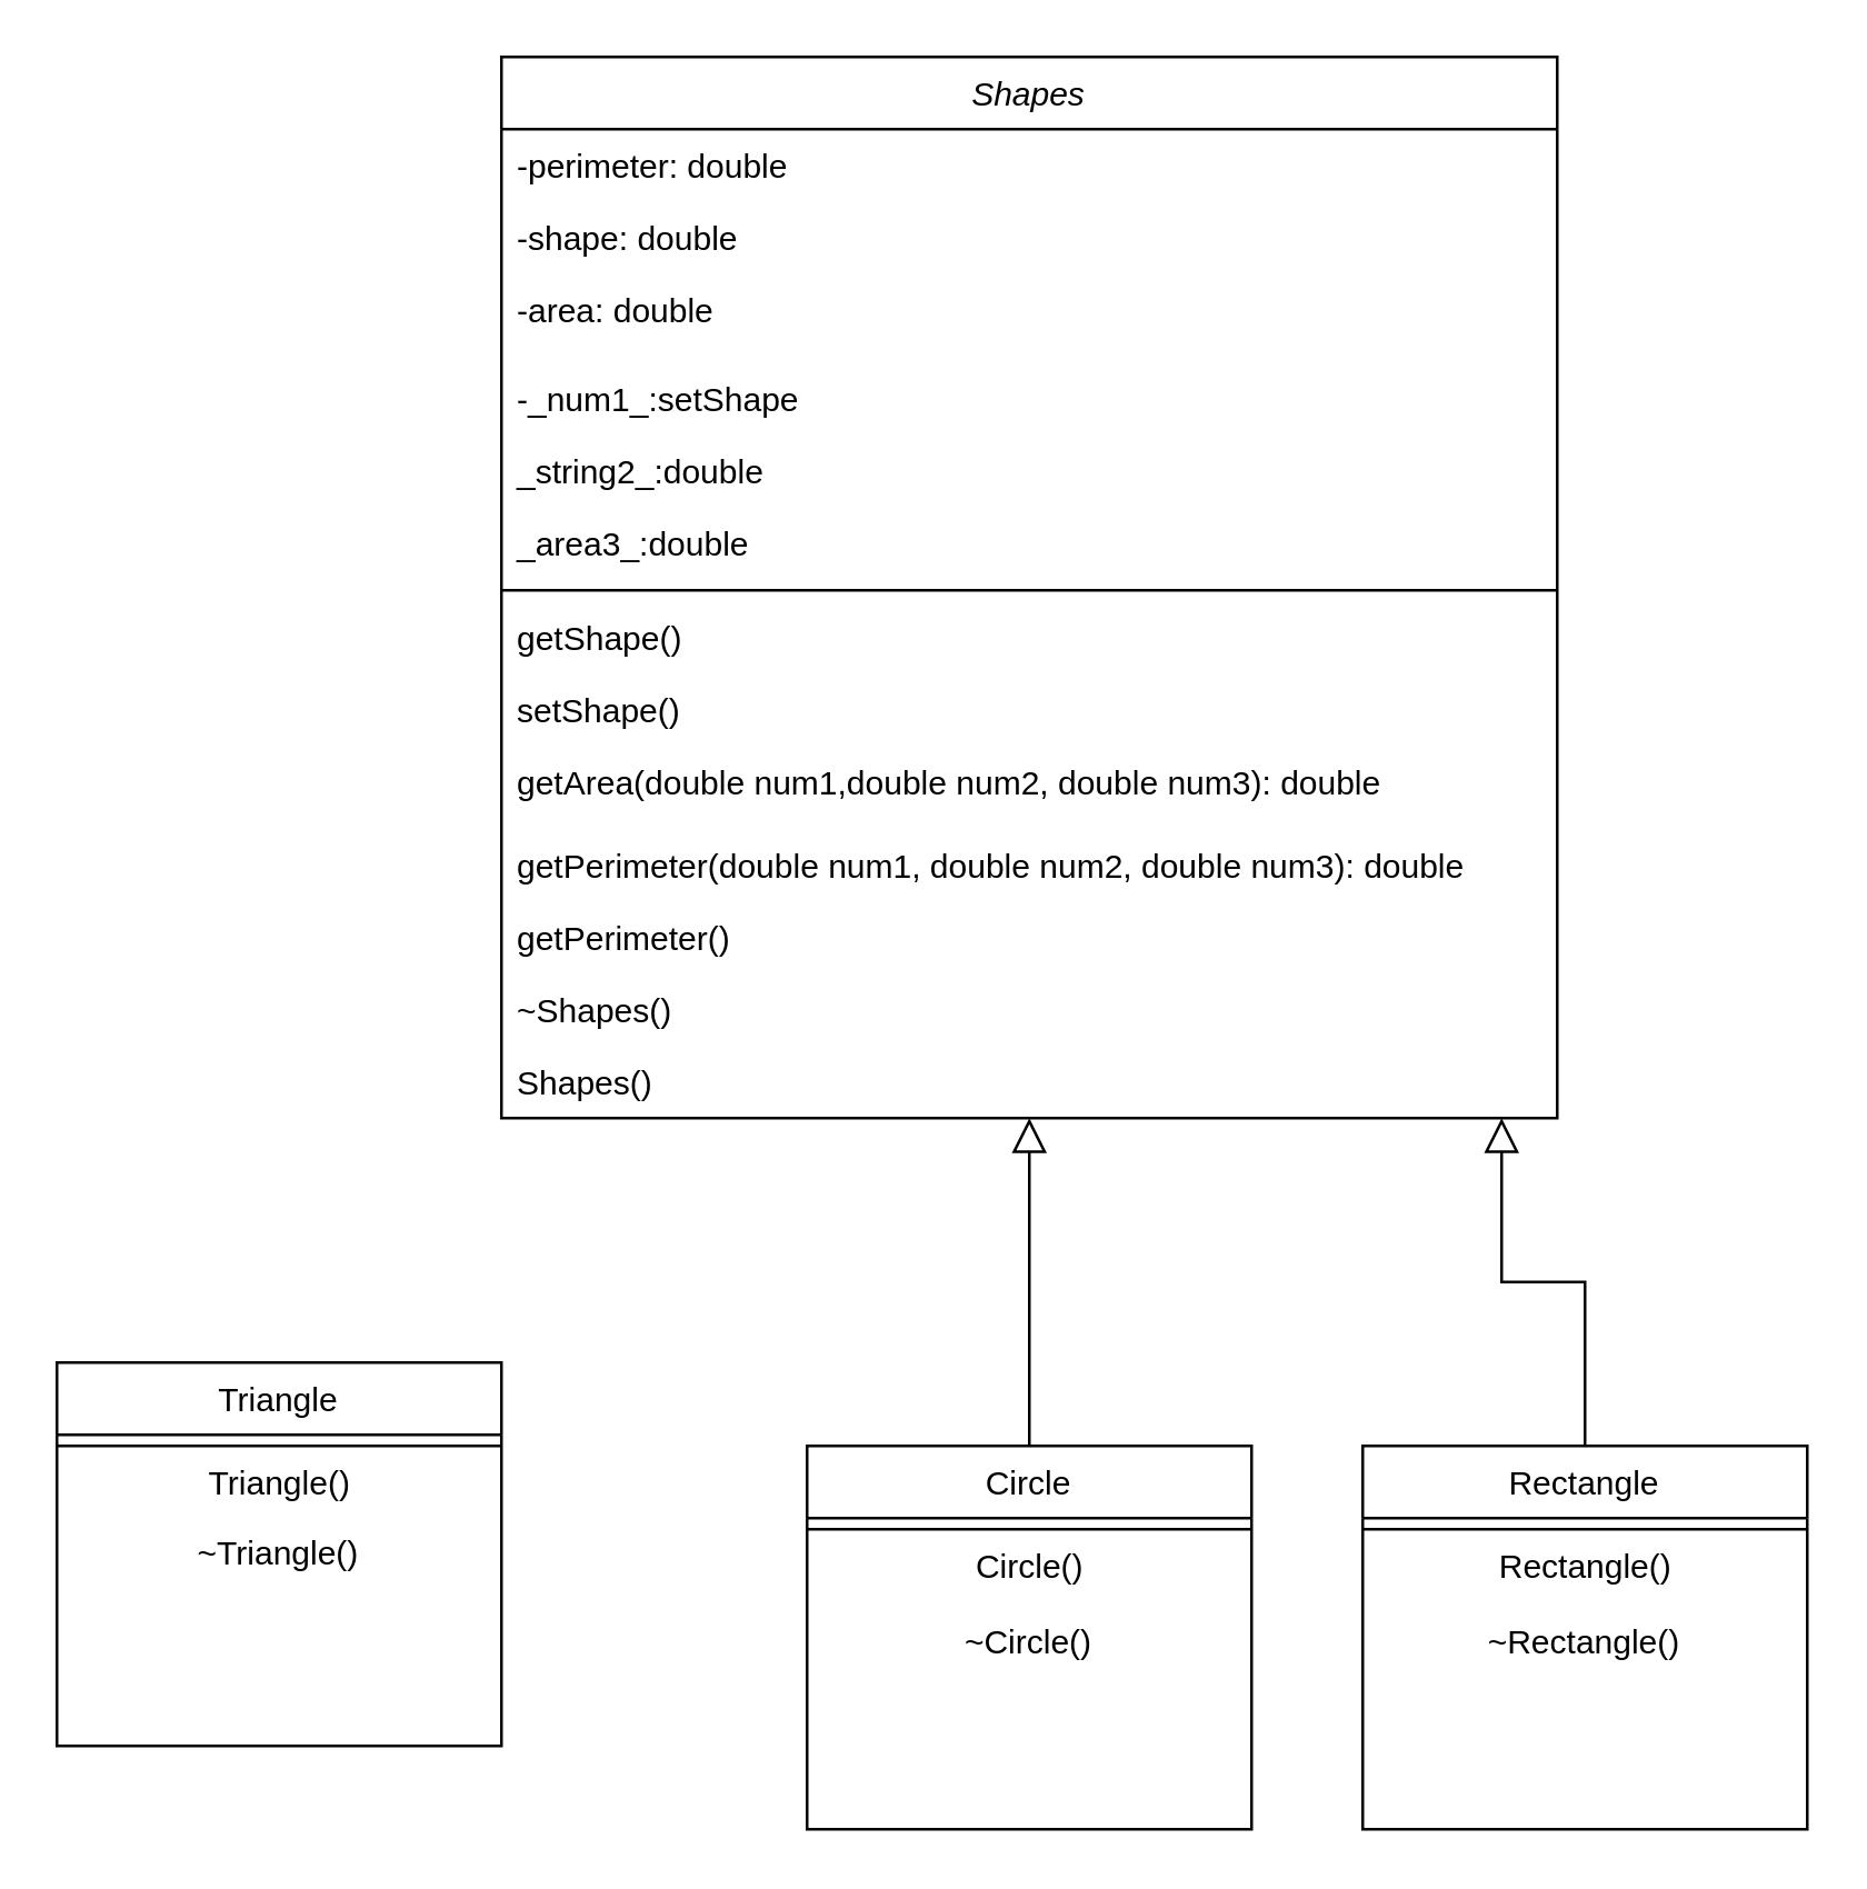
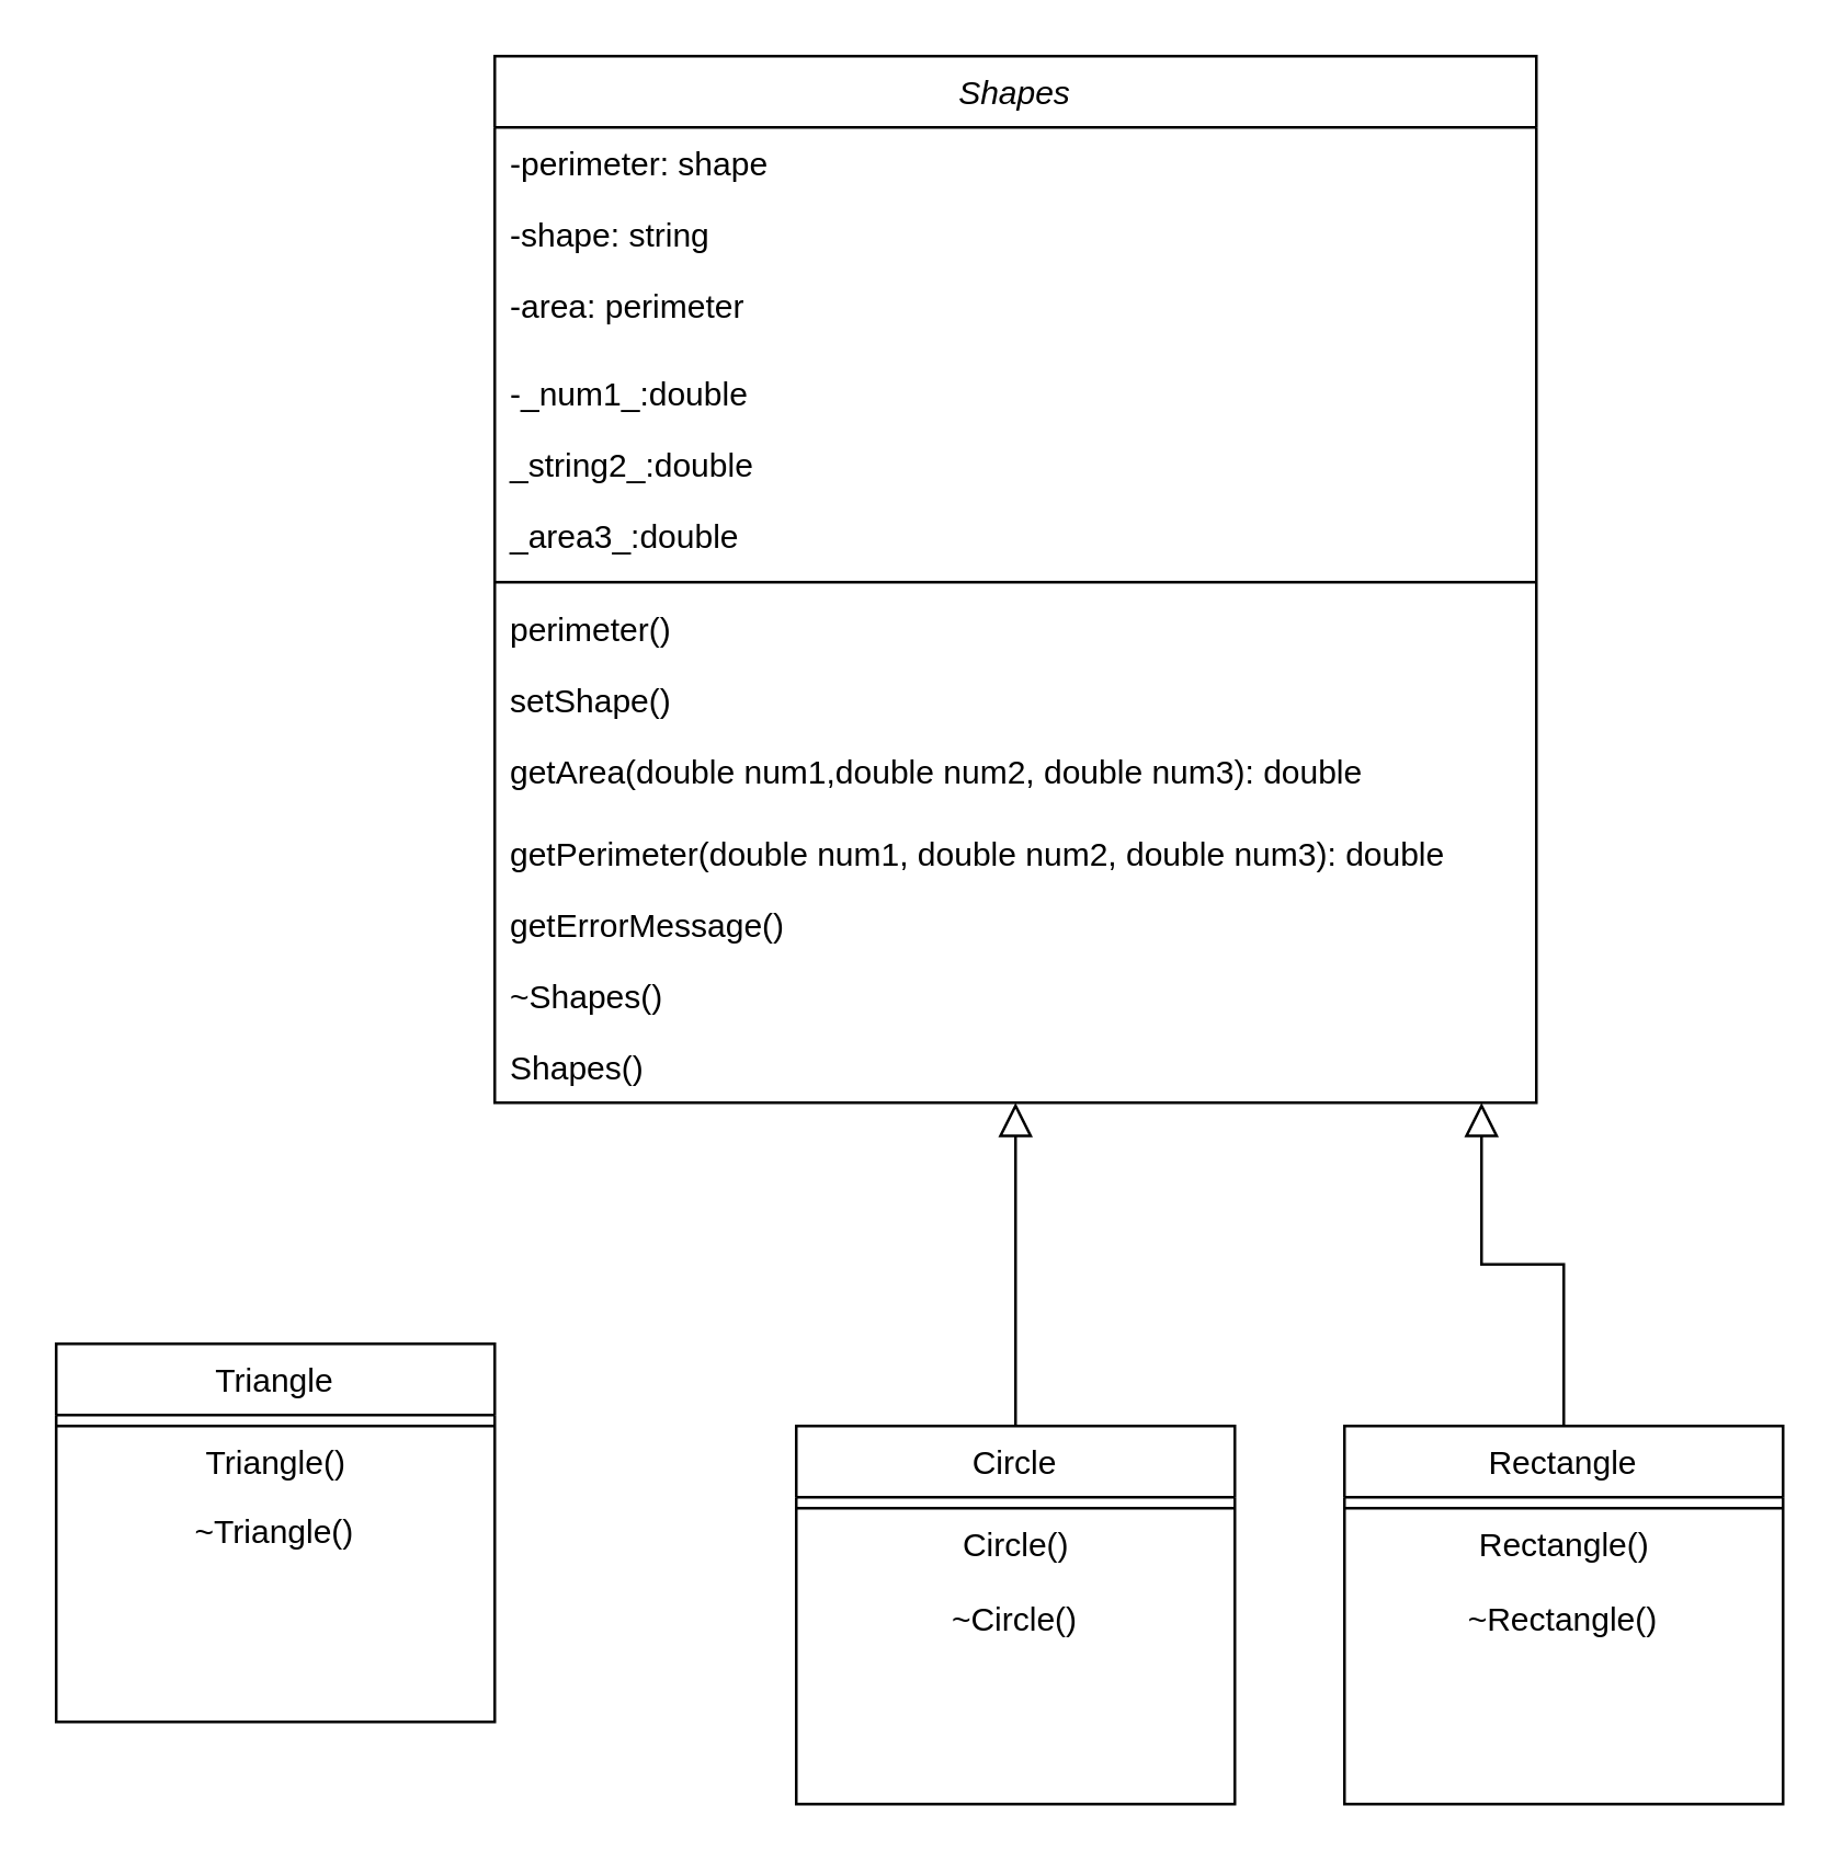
- <mxCell id="3" value="-perimeter: double" style="text;align=left;verticalAlign=top;spacingLeft=4;spacingRight=4;overflow=hidden;rotatable=0;points=[[0,0.5],[1,0.5]];portConstraint=eastwest;rounded=0;shadow=0;html=0;" parent="2" vertex="1"><mxGeometry y="26" width="380" height="26" as="geometry" /></mxCell>
+ <mxCell id="3" value="-perimeter: shape" style="text;align=left;verticalAlign=top;spacingLeft=4;spacingRight=4;overflow=hidden;rotatable=0;points=[[0,0.5],[1,0.5]];portConstraint=eastwest;rounded=0;shadow=0;html=0;" parent="2" vertex="1"><mxGeometry y="26" width="380" height="26" as="geometry" /></mxCell>
- <mxCell id="4" value="-shape: double" style="text;align=left;verticalAlign=top;spacingLeft=4;spacingRight=4;overflow=hidden;rotatable=0;points=[[0,0.5],[1,0.5]];portConstraint=eastwest;" parent="2" vertex="1"><mxGeometry y="52" width="380" height="26" as="geometry" /></mxCell>
+ <mxCell id="4" value="-shape: string" style="text;align=left;verticalAlign=top;spacingLeft=4;spacingRight=4;overflow=hidden;rotatable=0;points=[[0,0.5],[1,0.5]];portConstraint=eastwest;" parent="2" vertex="1"><mxGeometry y="52" width="380" height="26" as="geometry" /></mxCell>
- <mxCell id="5" value="-area: double&#10;" style="text;align=left;verticalAlign=top;spacingLeft=4;spacingRight=4;overflow=hidden;rotatable=0;points=[[0,0.5],[1,0.5]];portConstraint=eastwest;rounded=0;shadow=0;html=0;" parent="2" vertex="1"><mxGeometry y="78" width="380" height="32" as="geometry" /></mxCell>
+ <mxCell id="5" value="-area: perimeter&#10;" style="text;align=left;verticalAlign=top;spacingLeft=4;spacingRight=4;overflow=hidden;rotatable=0;points=[[0,0.5],[1,0.5]];portConstraint=eastwest;rounded=0;shadow=0;html=0;" parent="2" vertex="1"><mxGeometry y="78" width="380" height="32" as="geometry" /></mxCell>
- <mxCell id="6" value="-_num1_:setShape" style="text;align=left;verticalAlign=top;spacingLeft=4;spacingRight=4;overflow=hidden;rotatable=0;points=[[0,0.5],[1,0.5]];portConstraint=eastwest;rounded=0;shadow=0;html=0;" parent="2" vertex="1"><mxGeometry y="110" width="380" height="26" as="geometry" /></mxCell>
+ <mxCell id="6" value="-_num1_:double" style="text;align=left;verticalAlign=top;spacingLeft=4;spacingRight=4;overflow=hidden;rotatable=0;points=[[0,0.5],[1,0.5]];portConstraint=eastwest;rounded=0;shadow=0;html=0;" parent="2" vertex="1"><mxGeometry y="110" width="380" height="26" as="geometry" /></mxCell>
- <mxCell id="10" value="getShape()" style="text;align=left;verticalAlign=top;spacingLeft=4;spacingRight=4;overflow=hidden;rotatable=0;points=[[0,0.5],[1,0.5]];portConstraint=eastwest;" parent="2" vertex="1"><mxGeometry y="196" width="380" height="26" as="geometry" /></mxCell>
+ <mxCell id="10" value="perimeter()" style="text;align=left;verticalAlign=top;spacingLeft=4;spacingRight=4;overflow=hidden;rotatable=0;points=[[0,0.5],[1,0.5]];portConstraint=eastwest;" parent="2" vertex="1"><mxGeometry y="196" width="380" height="26" as="geometry" /></mxCell>
- <mxCell id="14" value="getPerimeter()" style="text;align=left;verticalAlign=top;spacingLeft=4;spacingRight=4;overflow=hidden;rotatable=0;points=[[0,0.5],[1,0.5]];portConstraint=eastwest;rounded=0;shadow=0;html=0;" parent="2" vertex="1"><mxGeometry y="304" width="380" height="26" as="geometry" /></mxCell>
+ <mxCell id="14" value="getErrorMessage()" style="text;align=left;verticalAlign=top;spacingLeft=4;spacingRight=4;overflow=hidden;rotatable=0;points=[[0,0.5],[1,0.5]];portConstraint=eastwest;rounded=0;shadow=0;html=0;" parent="2" vertex="1"><mxGeometry y="304" width="380" height="26" as="geometry" /></mxCell>
